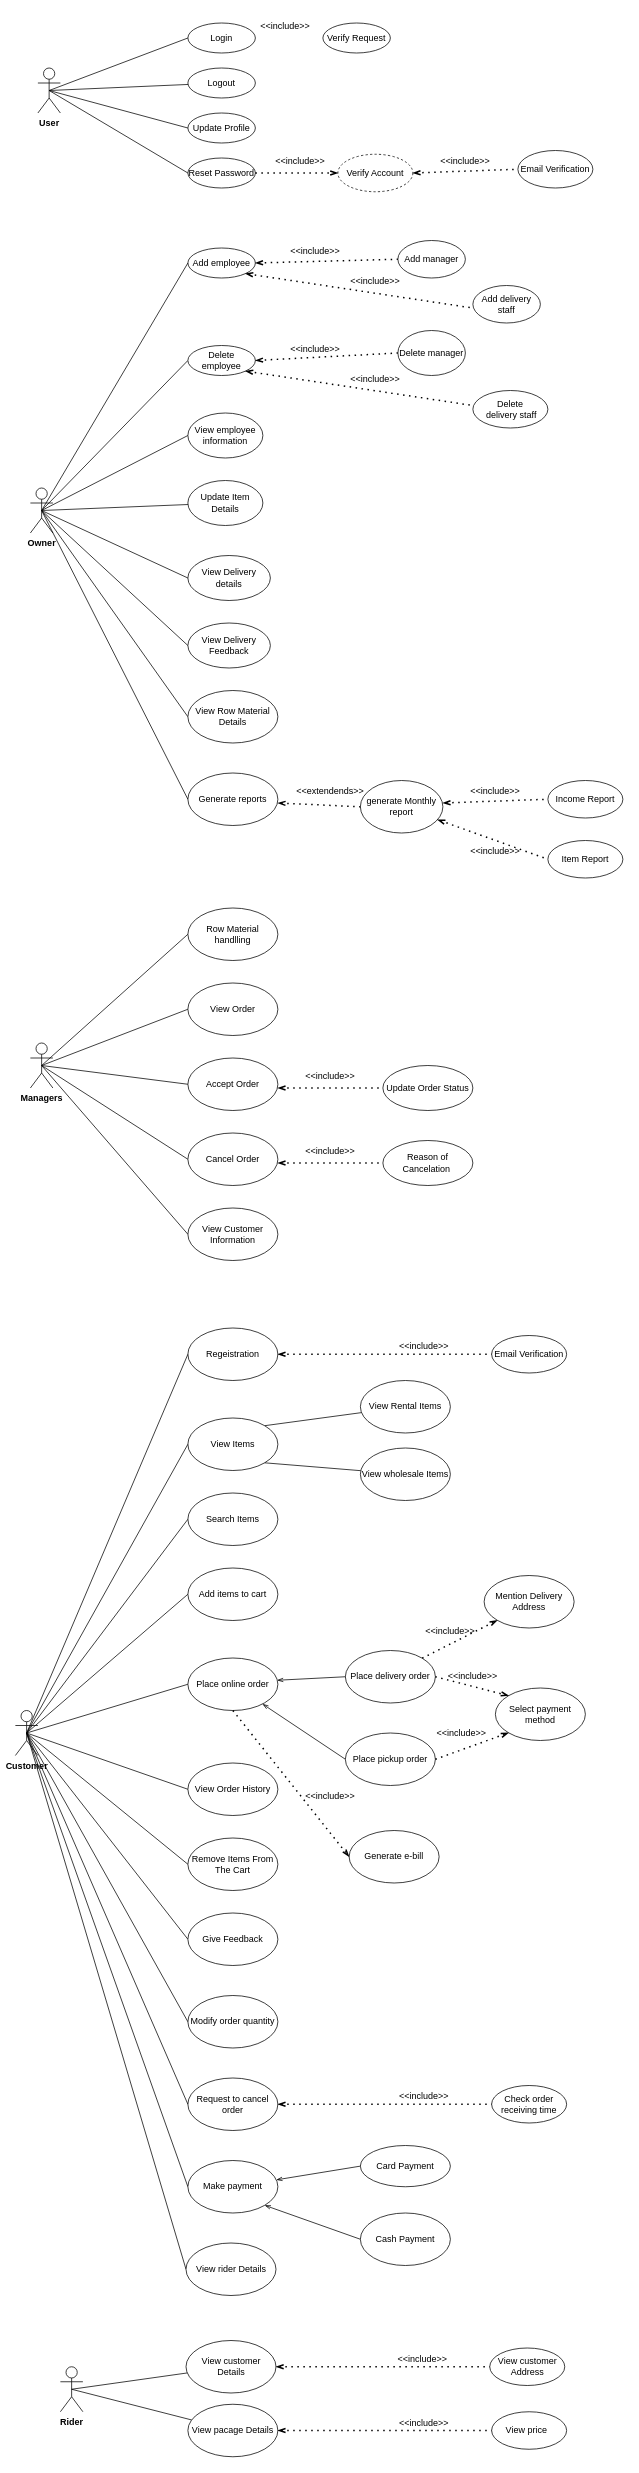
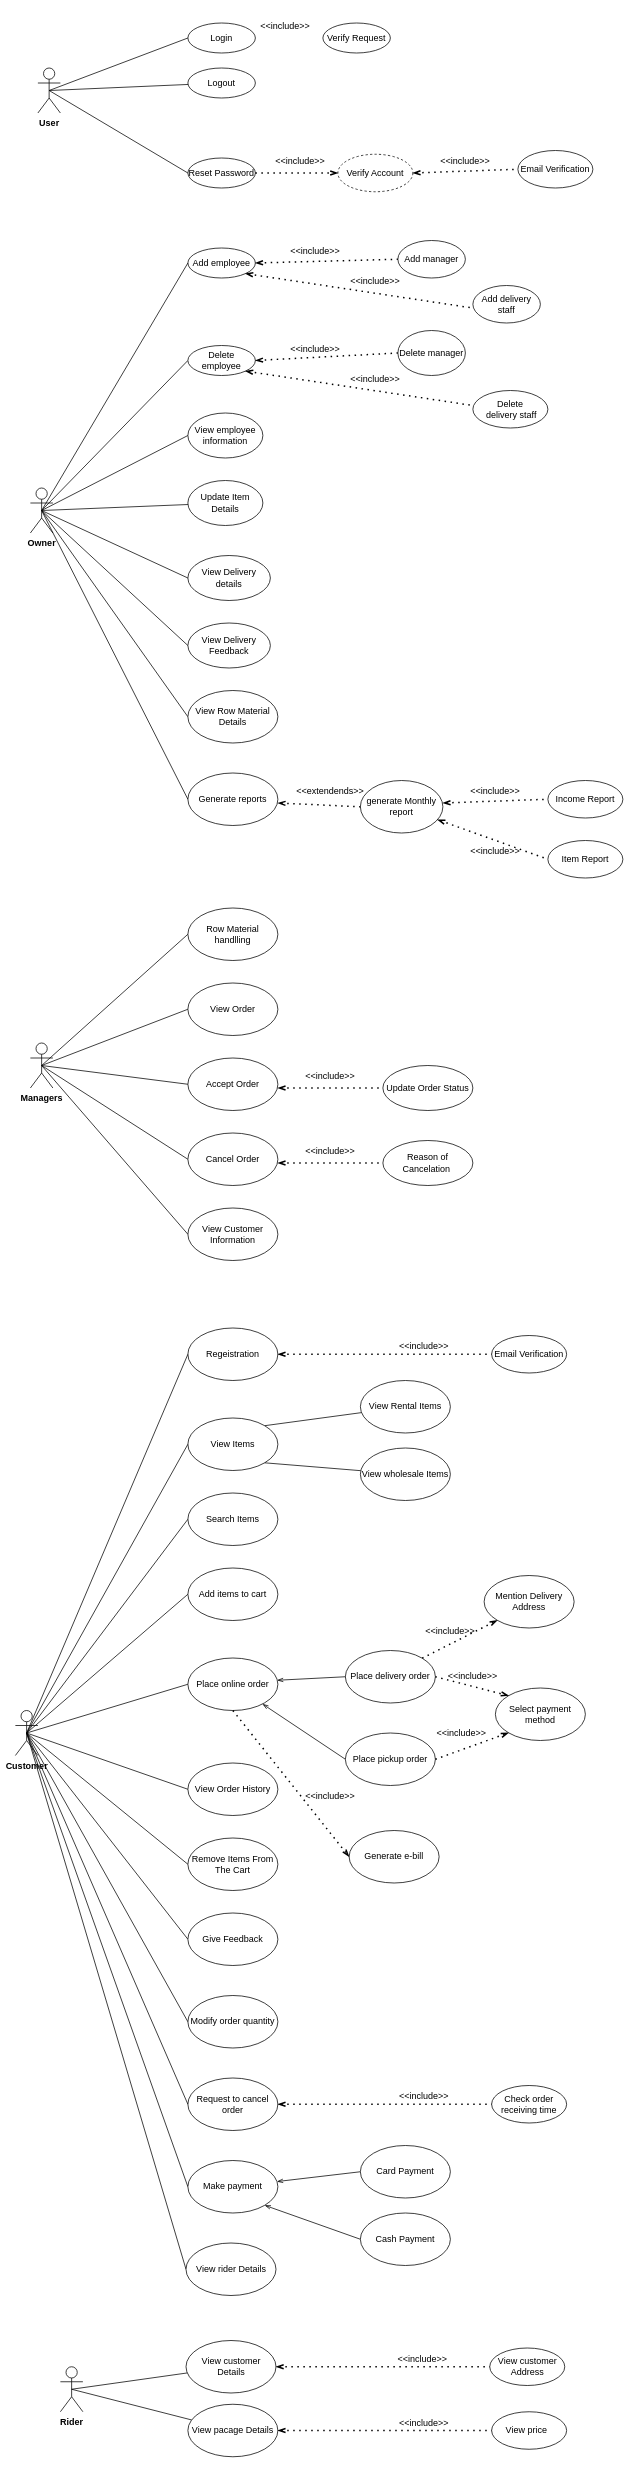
- <mxCell id="10" style="rounded=0;orthogonalLoop=1;jettySize=auto;html=1;entryX=0.5;entryY=0.5;entryDx=0;entryDy=0;entryPerimeter=0;endArrow=none;endFill=0;exitX=0;exitY=0.5;exitDx=0;exitDy=0;" parent="1" source="9" target="2" edge="1"><mxGeometry relative="1" as="geometry" /></mxCell>
- <mxCell id="9" value="Update Profile" style="ellipse;whiteSpace=wrap;html=1;" parent="1" vertex="1"><mxGeometry x="250" y="150" width="90" height="40" as="geometry" /></mxCell>
- <mxCell id="120" value="Card Payment" style="ellipse;whiteSpace=wrap;html=1;" parent="1" vertex="1"><mxGeometry x="480" y="2860" width="120" height="55" as="geometry" /></mxCell>
+ <mxCell id="120" value="Card Payment" style="ellipse;whiteSpace=wrap;html=1;" parent="1" vertex="1"><mxGeometry x="480" y="2860" width="120" height="70" as="geometry" /></mxCell>
